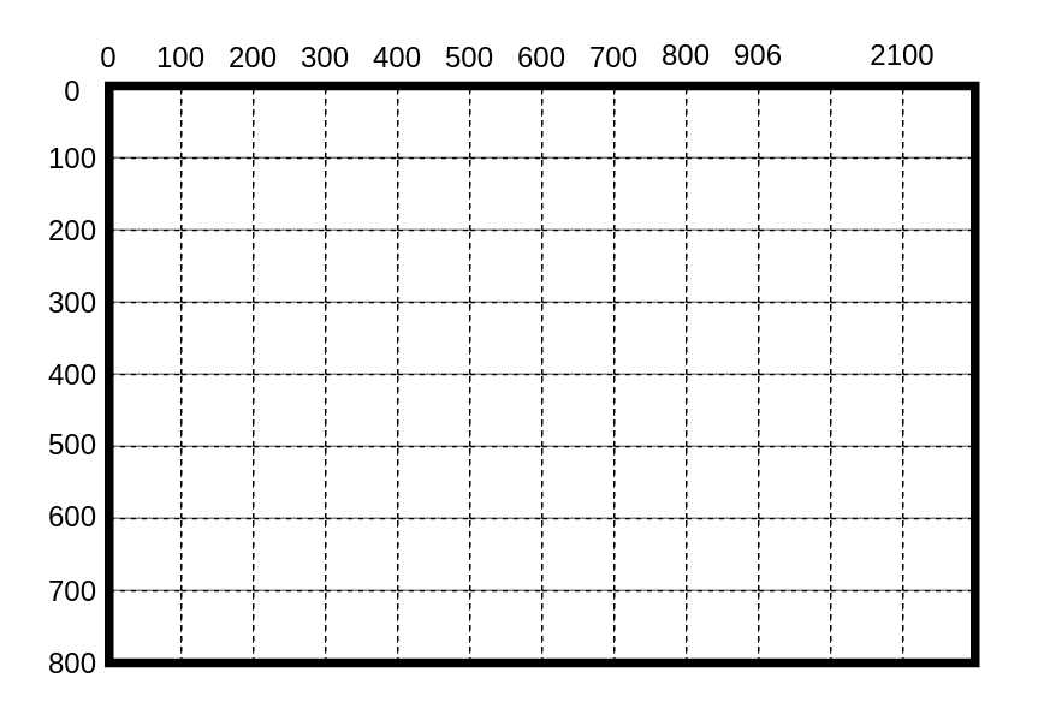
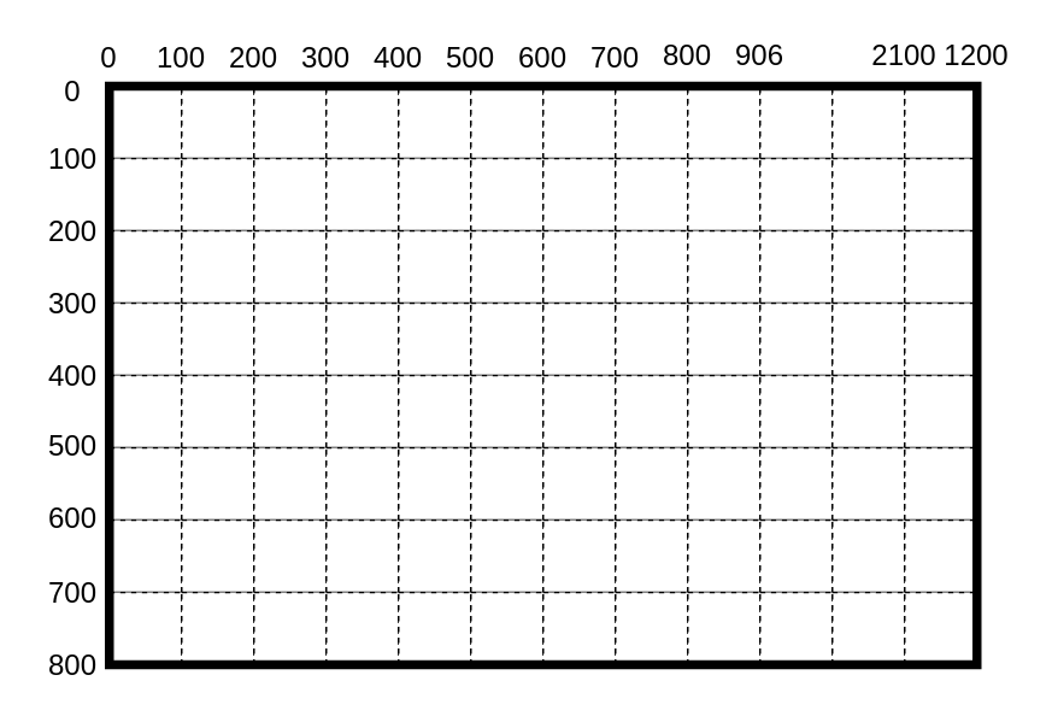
+ <mxCell id="111" value="1200" style="text;html=1;strokeColor=none;fillColor=none;align=center;verticalAlign=middle;whiteSpace=wrap;rounded=0;fontSize=16;" vertex="1" parent="1"><mxGeometry x="520" y="20" width="40" height="20" as="geometry" /></mxCell>
